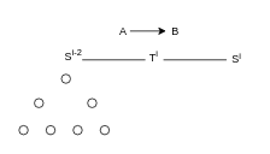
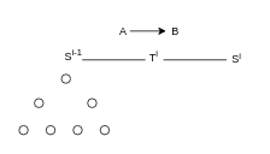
- <mxCell id="4" value="S&lt;sup&gt;i-2&lt;/sup&gt;" style="text;html=1;align=center;verticalAlign=middle;resizable=0;points=[];autosize=1;strokeColor=none;fillColor=none;" vertex="1" parent="1"><mxGeometry x="60" y="46" width="40" height="30" as="geometry" /></mxCell>
+ <mxCell id="4" value="S&lt;sup&gt;i-1&lt;/sup&gt;" style="text;html=1;align=center;verticalAlign=middle;resizable=0;points=[];autosize=1;strokeColor=none;fillColor=none;" vertex="1" parent="1"><mxGeometry x="60" y="46" width="40" height="30" as="geometry" /></mxCell>
